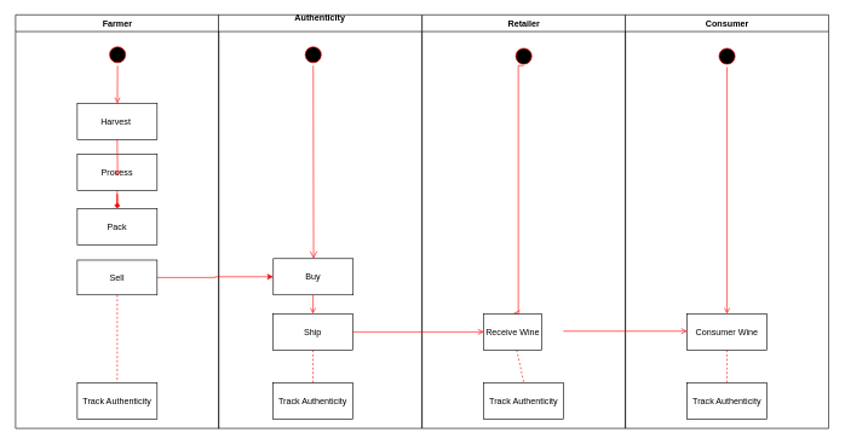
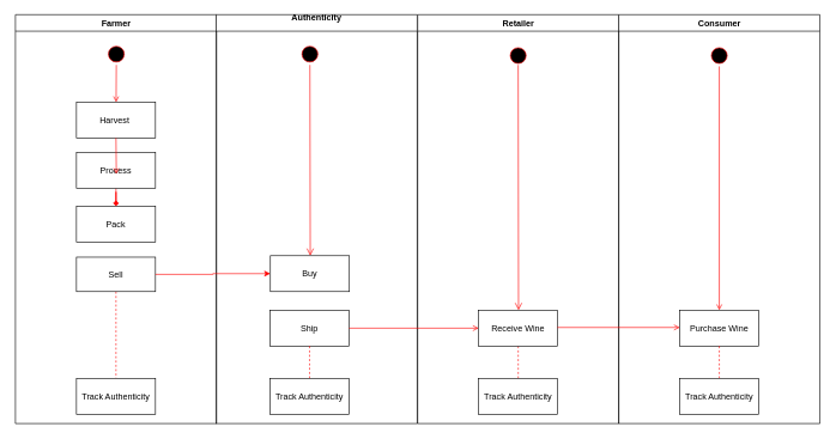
- <mxCell id="18" value="" style="endArrow=open;strokeColor=#FF0000;endFill=1;rounded=0" parent="13" source="16" target="17" edge="1"><mxGeometry relative="1" as="geometry" /></mxCell>
- <mxCell id="26" value="Receive Wine" style="" parent="21" vertex="1"><mxGeometry x="85" y="412" width="80" height="50" as="geometry" /></mxCell>
+ <mxCell id="26" value="Receive Wine" style="" parent="21" vertex="1"><mxGeometry x="85" y="412" width="110" height="50" as="geometry" /></mxCell>
- <mxCell id="29" value="Consumer Wine" style="" parent="27" vertex="1"><mxGeometry x="85" y="412" width="110" height="50" as="geometry" /></mxCell>
+ <mxCell id="29" value="Purchase Wine" style="" parent="27" vertex="1"><mxGeometry x="85" y="412" width="110" height="50" as="geometry" /></mxCell>
